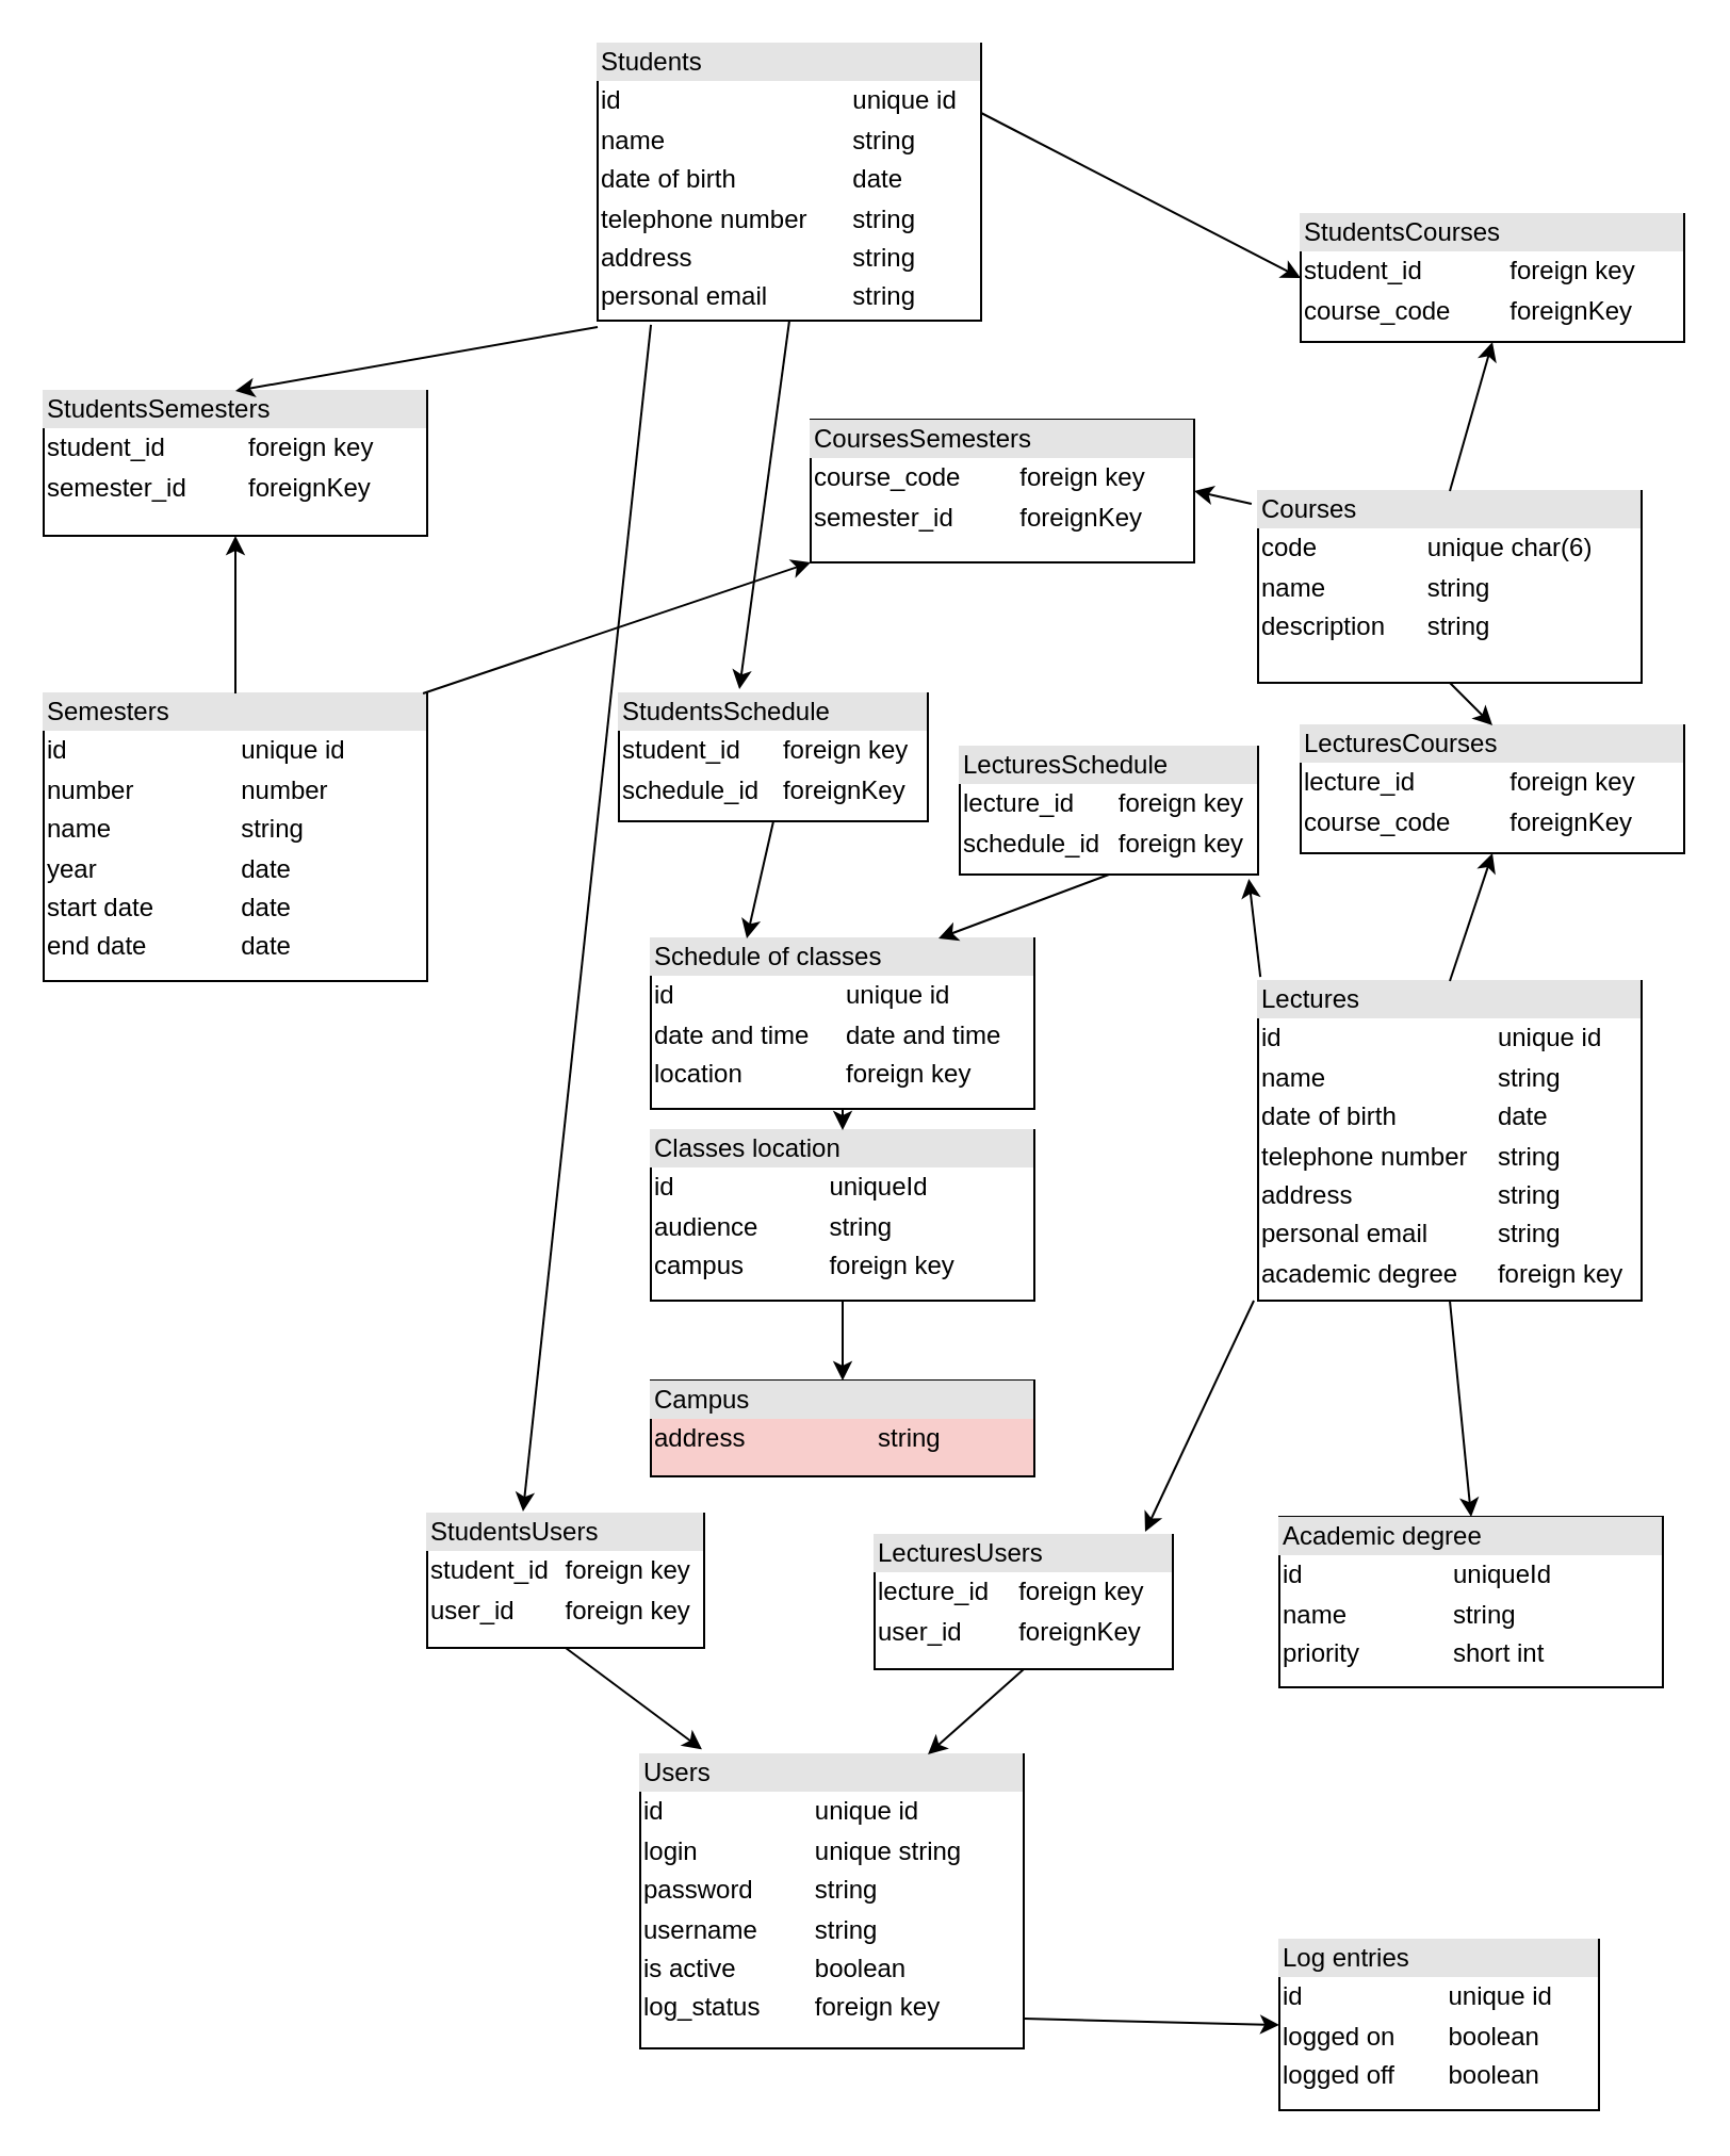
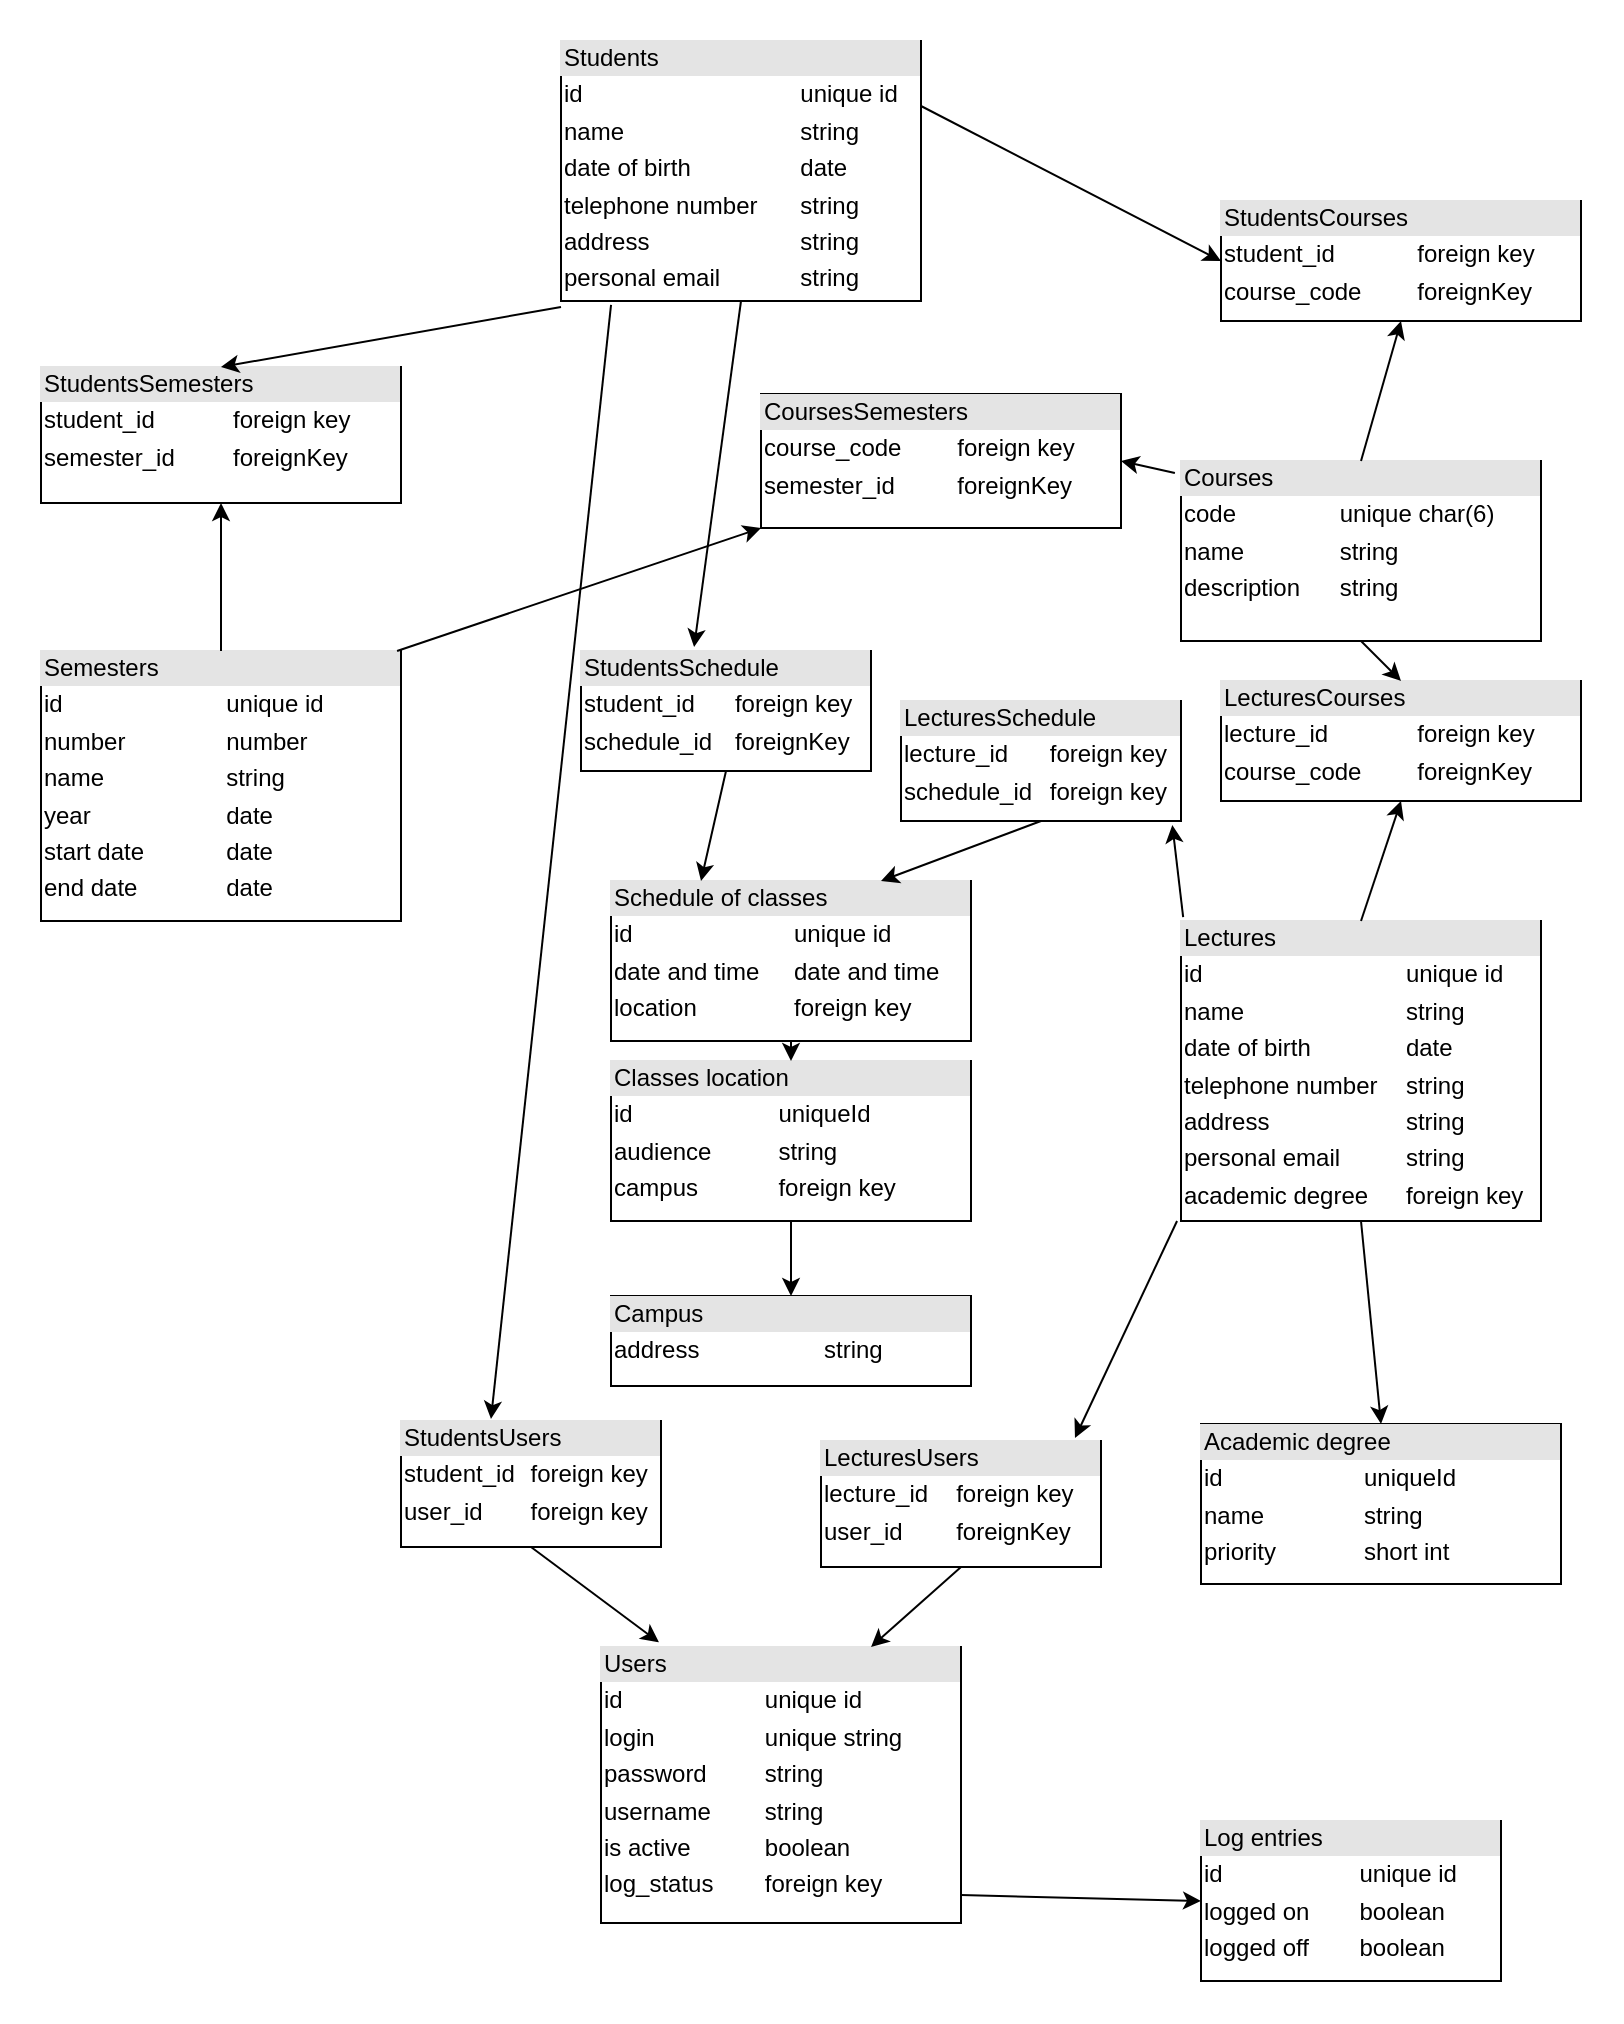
- <mxCell id="10" value="&lt;div style=&quot;box-sizing: border-box ; width: 100% ; background: #e4e4e4 ; padding: 2px&quot;&gt;Campus&lt;/div&gt;&lt;table style=&quot;width: 100% ; font-size: 1em&quot; cellspacing=&quot;0&quot; cellpadding=&quot;2&quot;&gt;&lt;tbody&gt;&lt;tr&gt;&lt;td&gt;address&lt;/td&gt;&lt;td&gt;string&lt;/td&gt;&lt;/tr&gt;&lt;/tbody&gt;&lt;/table&gt;" style="verticalAlign=top;align=left;overflow=fill;html=1;fillColor=#f8cecc;" parent="1" vertex="1"><mxGeometry x="305" y="647.5" width="180" height="45" as="geometry" /></mxCell>
+ <mxCell id="10" value="&lt;div style=&quot;box-sizing: border-box ; width: 100% ; background: #e4e4e4 ; padding: 2px&quot;&gt;Campus&lt;/div&gt;&lt;table style=&quot;width: 100% ; font-size: 1em&quot; cellspacing=&quot;0&quot; cellpadding=&quot;2&quot;&gt;&lt;tbody&gt;&lt;tr&gt;&lt;td&gt;address&lt;/td&gt;&lt;td&gt;string&lt;/td&gt;&lt;/tr&gt;&lt;/tbody&gt;&lt;/table&gt;" style="verticalAlign=top;align=left;overflow=fill;html=1;" parent="1" vertex="1"><mxGeometry x="305" y="647.5" width="180" height="45" as="geometry" /></mxCell>
